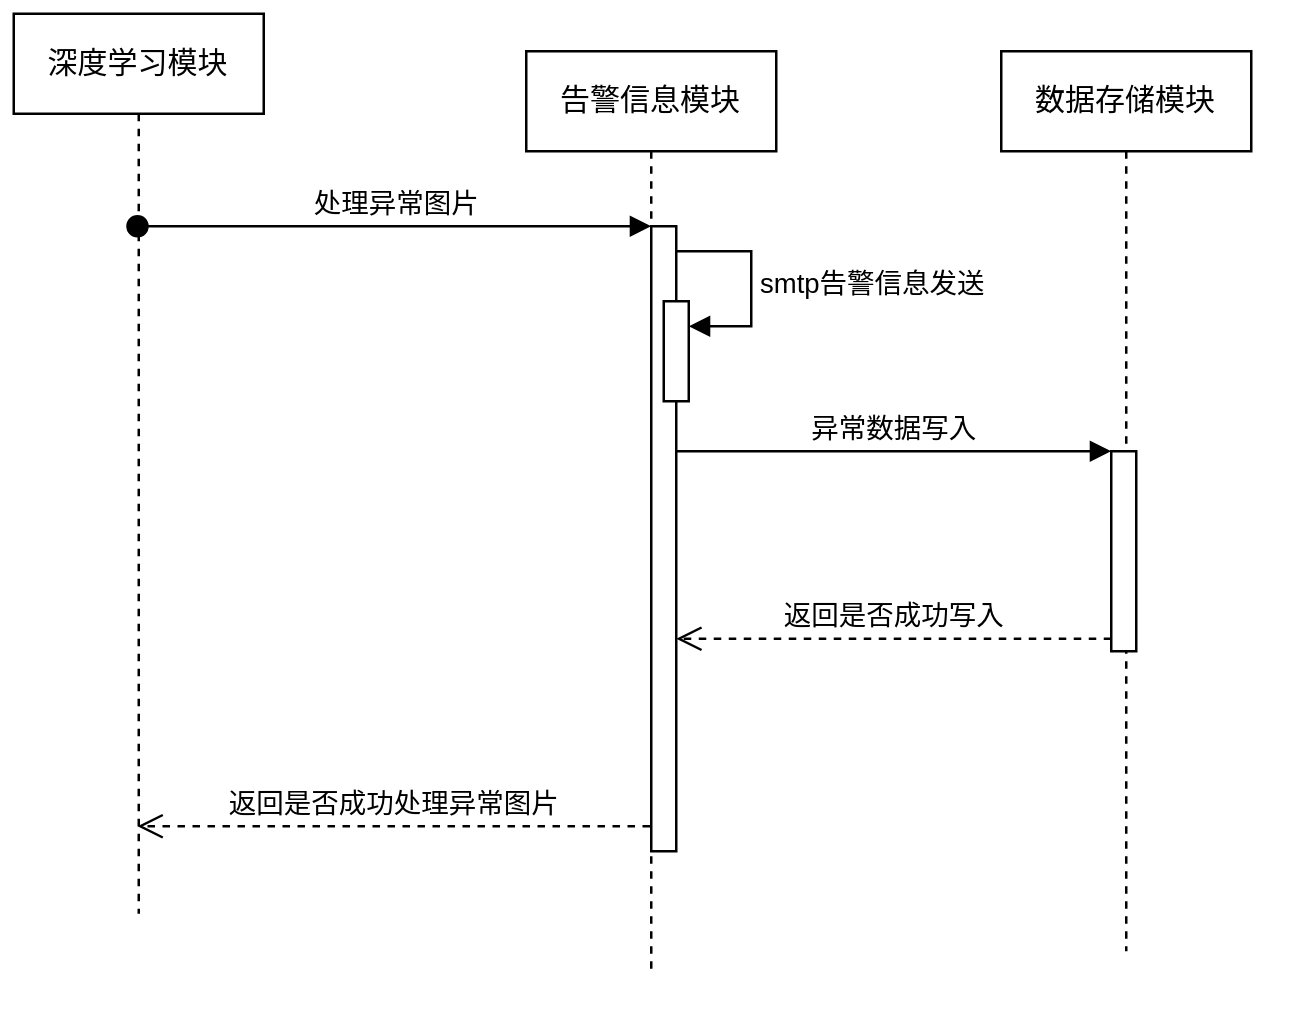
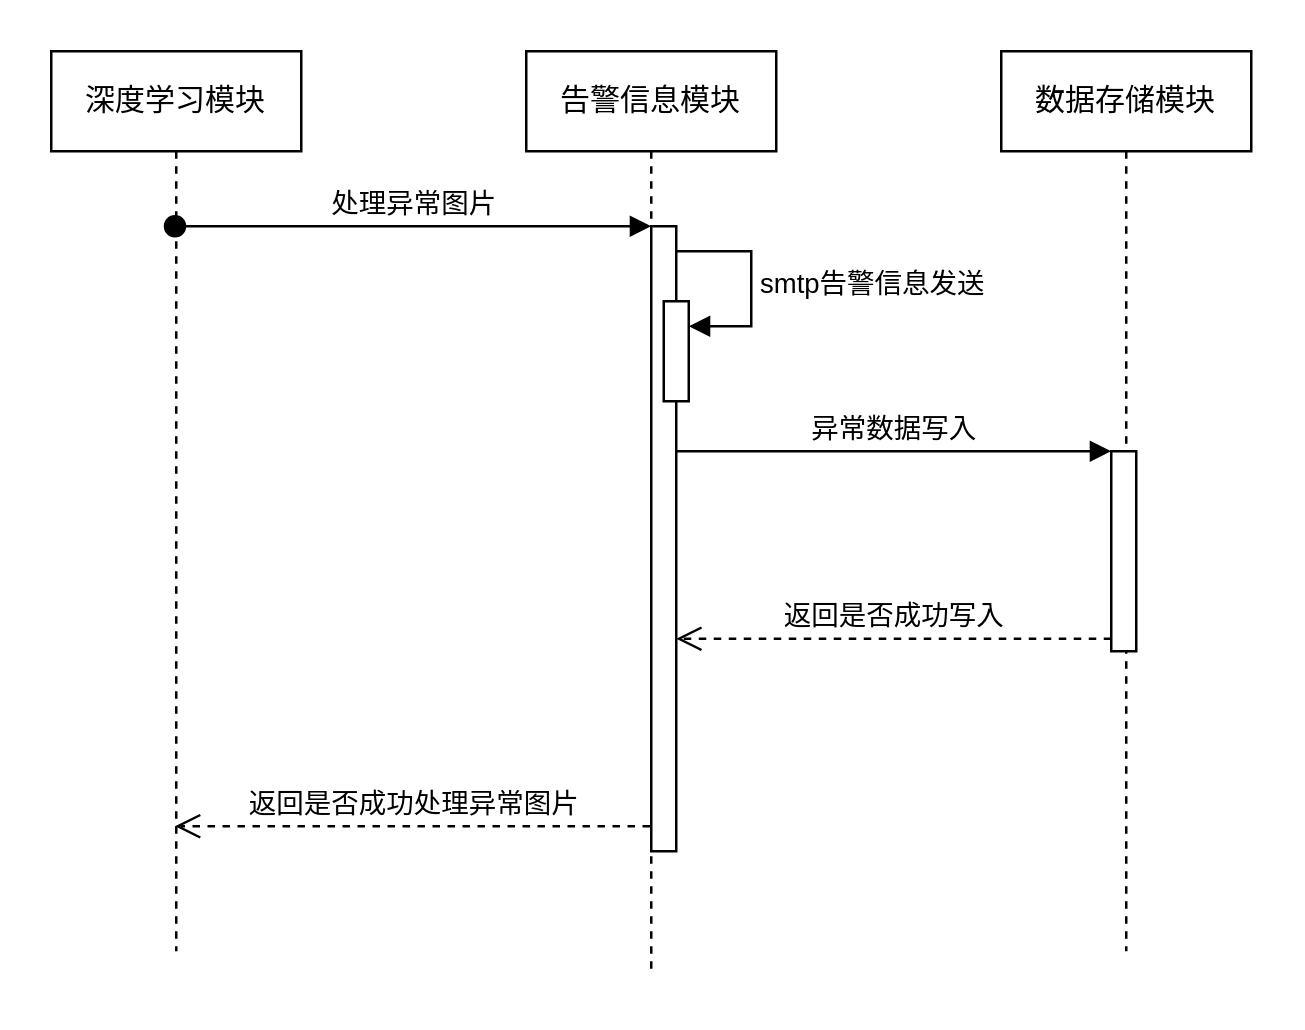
- <mxCell id="2" value="深度学习模块" style="shape=umlLifeline;perimeter=lifelinePerimeter;whiteSpace=wrap;html=1;container=1;dropTarget=0;collapsible=0;recursiveResize=0;outlineConnect=0;portConstraint=eastwest;newEdgeStyle={&quot;edgeStyle&quot;:&quot;elbowEdgeStyle&quot;,&quot;elbow&quot;:&quot;vertical&quot;,&quot;curved&quot;:0,&quot;rounded&quot;:0};" vertex="1" parent="1"><mxGeometry x="5" y="5" width="100" height="360" as="geometry" /></mxCell>
+ <mxCell id="2" value="深度学习模块" style="shape=umlLifeline;perimeter=lifelinePerimeter;whiteSpace=wrap;html=1;container=1;dropTarget=0;collapsible=0;recursiveResize=0;outlineConnect=0;portConstraint=eastwest;newEdgeStyle={&quot;edgeStyle&quot;:&quot;elbowEdgeStyle&quot;,&quot;elbow&quot;:&quot;vertical&quot;,&quot;curved&quot;:0,&quot;rounded&quot;:0};" vertex="1" parent="1"><mxGeometry x="20" y="20" width="100" height="360" as="geometry" /></mxCell>
